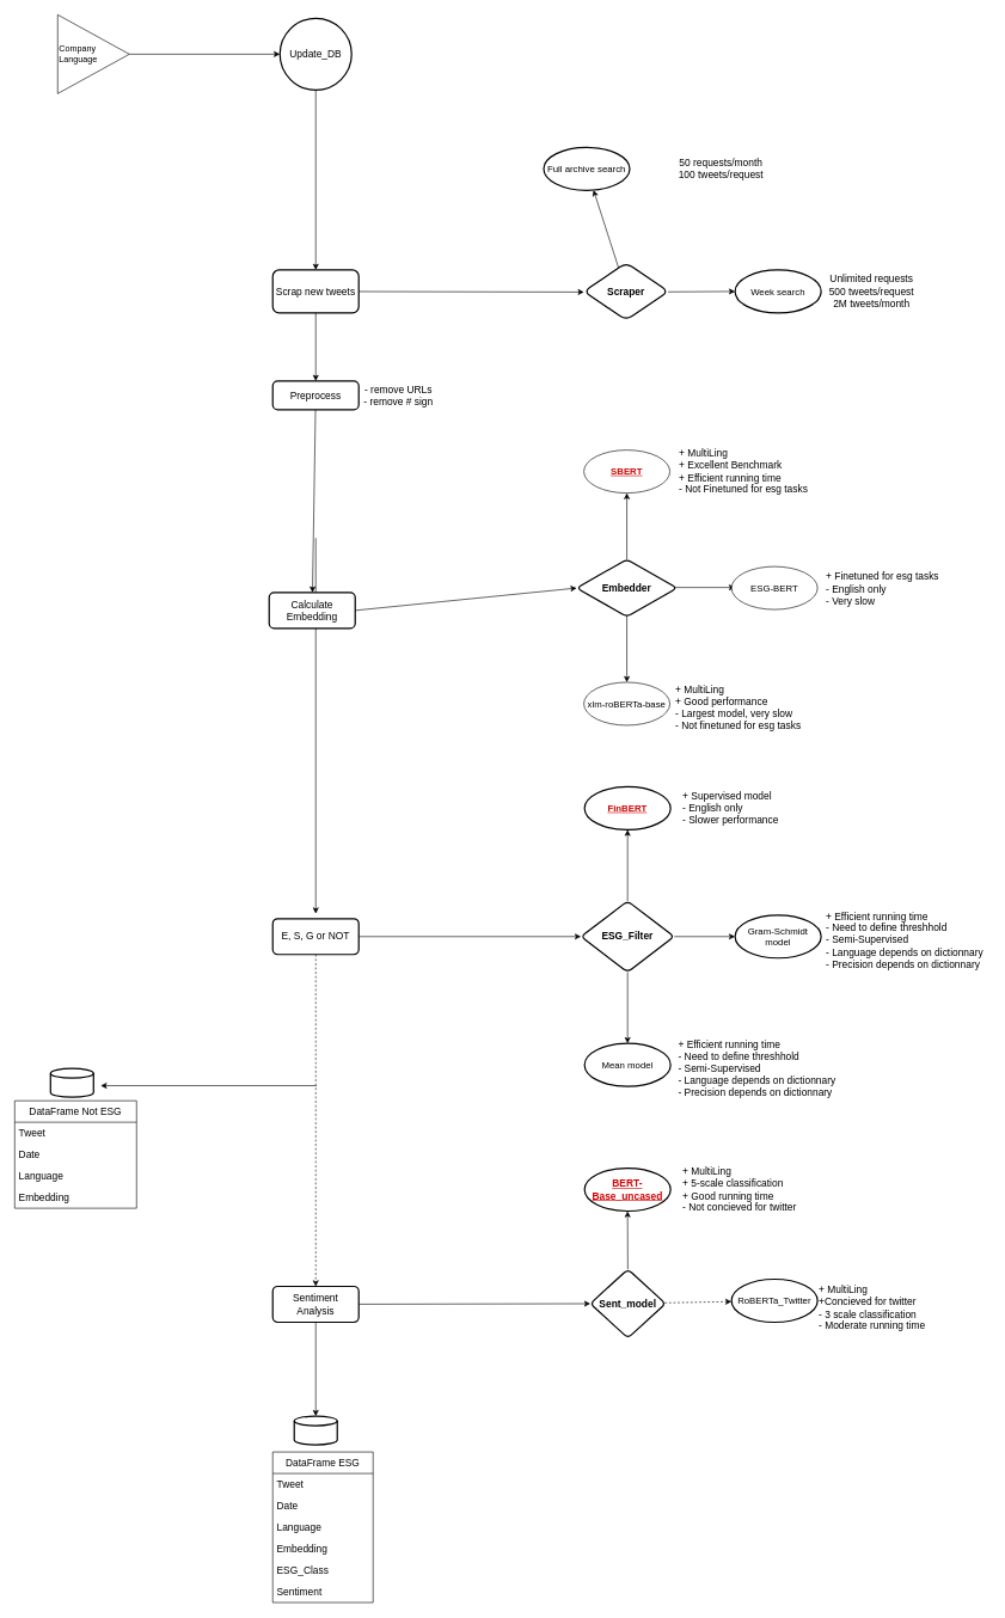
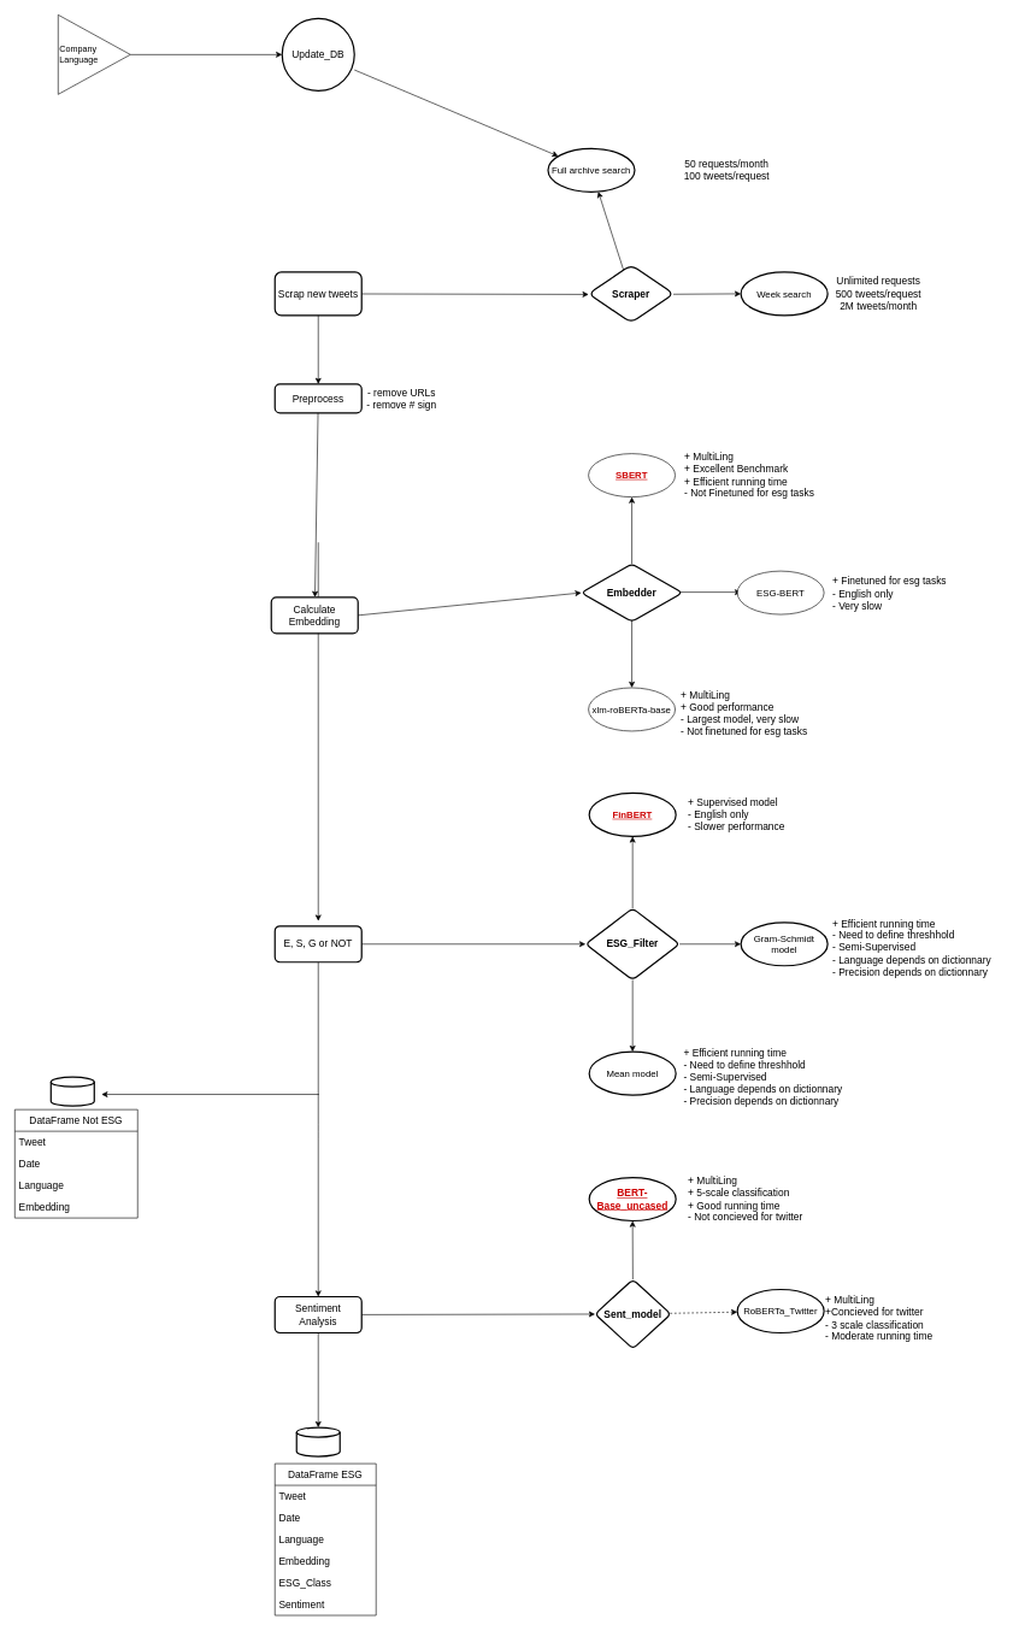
- <mxCell id="18" value="" style="edgeStyle=none;html=1;fontSize=13;fontColor=#CC0000;" parent="1" source="19" target="37" edge="1"><mxGeometry relative="1" as="geometry" /></mxCell>
+ <mxCell id="18" value="" style="edgeStyle=none;html=1;fontSize=13;fontColor=#CC0000;" parent="1" source="19" target="43" edge="1"><mxGeometry relative="1" as="geometry" /></mxCell>
- <mxCell id="15" value="" style="edgeStyle=none;html=1;fontSize=14;dashed=1;" parent="1" source="17" target="8" edge="1"><mxGeometry relative="1" as="geometry"><Array as="points"><mxPoint x="440" y="1565" /></Array></mxGeometry></mxCell>
+ <mxCell id="15" value="" style="edgeStyle=none;html=1;fontSize=14;" parent="1" source="17" target="8" edge="1"><mxGeometry relative="1" as="geometry"><Array as="points"><mxPoint x="440" y="1565" /></Array></mxGeometry></mxCell>
